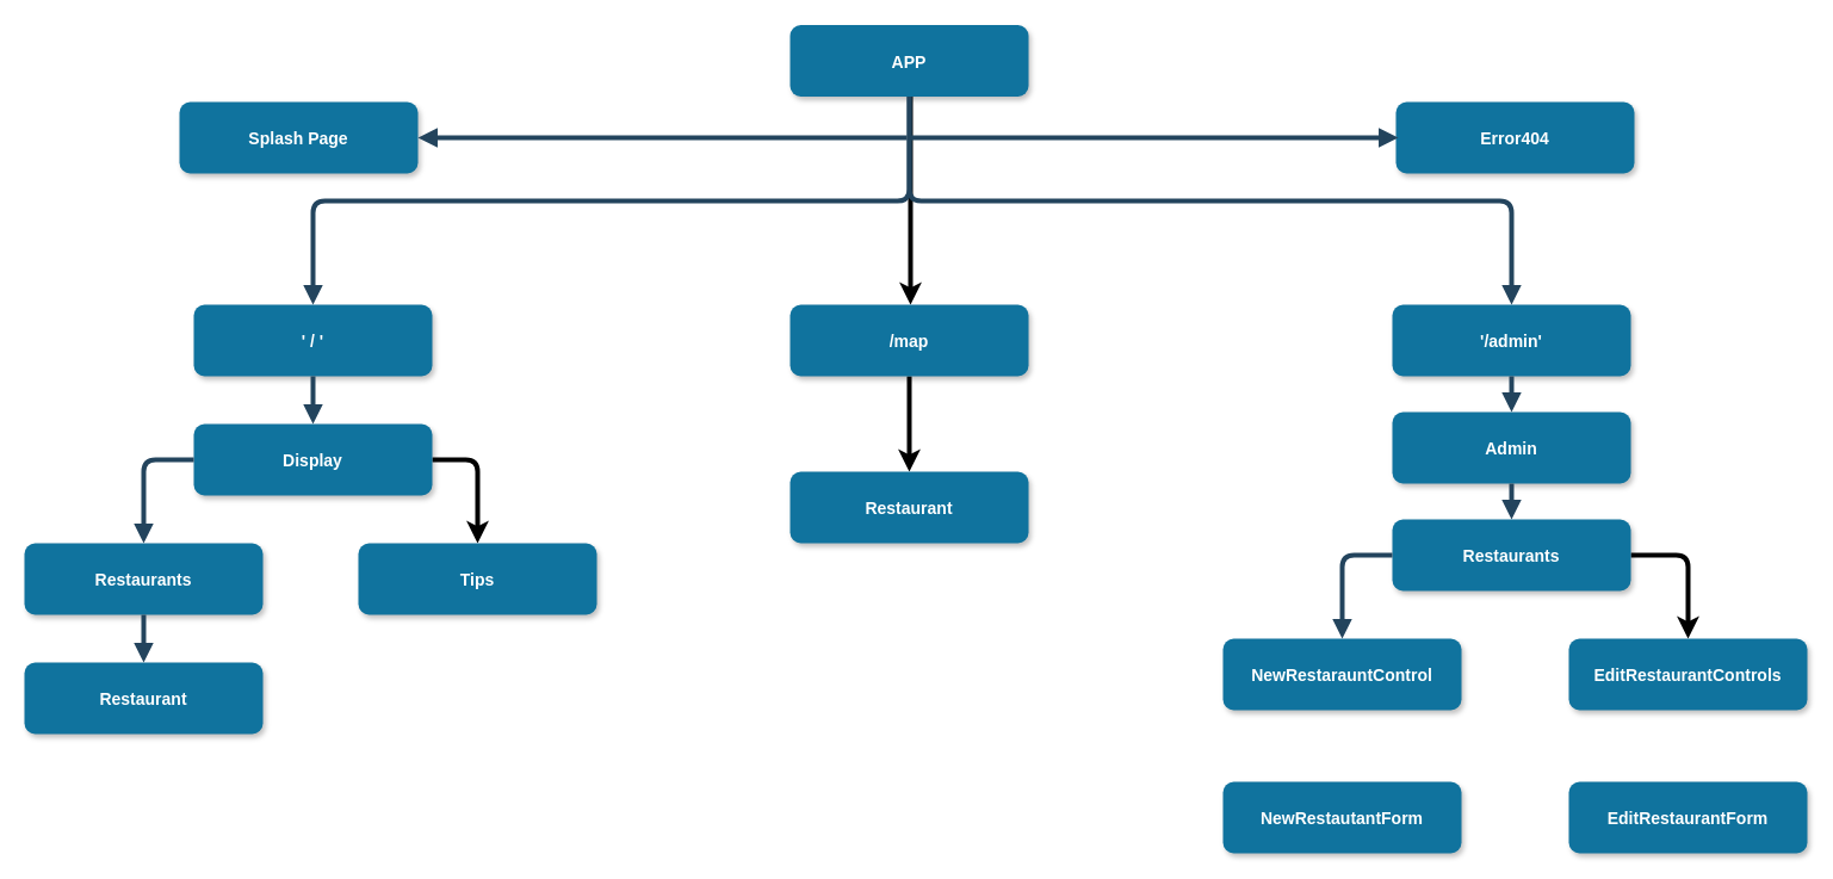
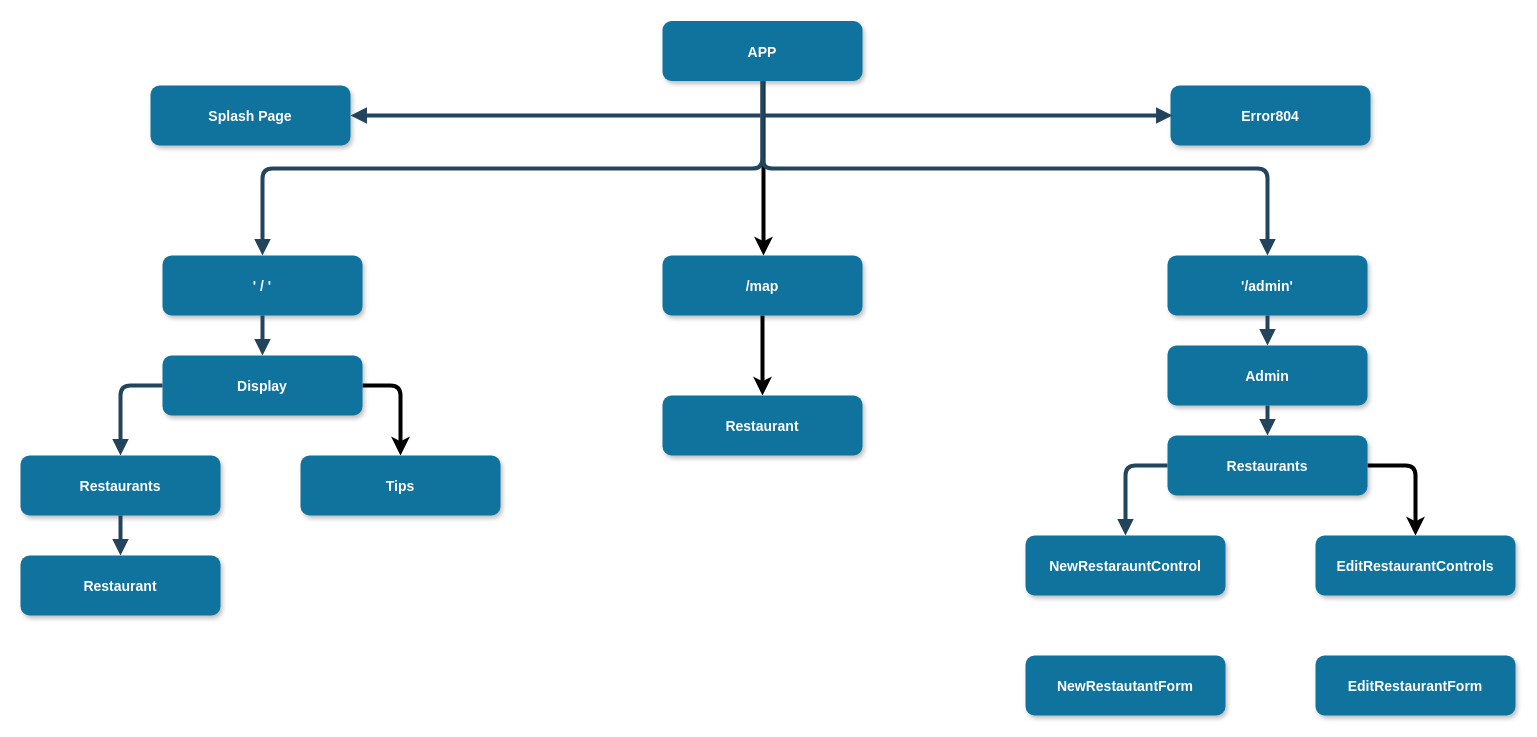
- <mxCell id="9" value="Error404" style="rounded=1;fillColor=#10739E;strokeColor=none;shadow=1;gradientColor=none;fontStyle=1;fontColor=#FFFFFF;fontSize=14;" parent="1" vertex="1"><mxGeometry x="1170" y="85" width="200" height="60" as="geometry" /></mxCell>
+ <mxCell id="9" value="Error804" style="rounded=1;fillColor=#10739E;strokeColor=none;shadow=1;gradientColor=none;fontStyle=1;fontColor=#FFFFFF;fontSize=14;" parent="1" vertex="1"><mxGeometry x="1170" y="85" width="200" height="60" as="geometry" /></mxCell>
